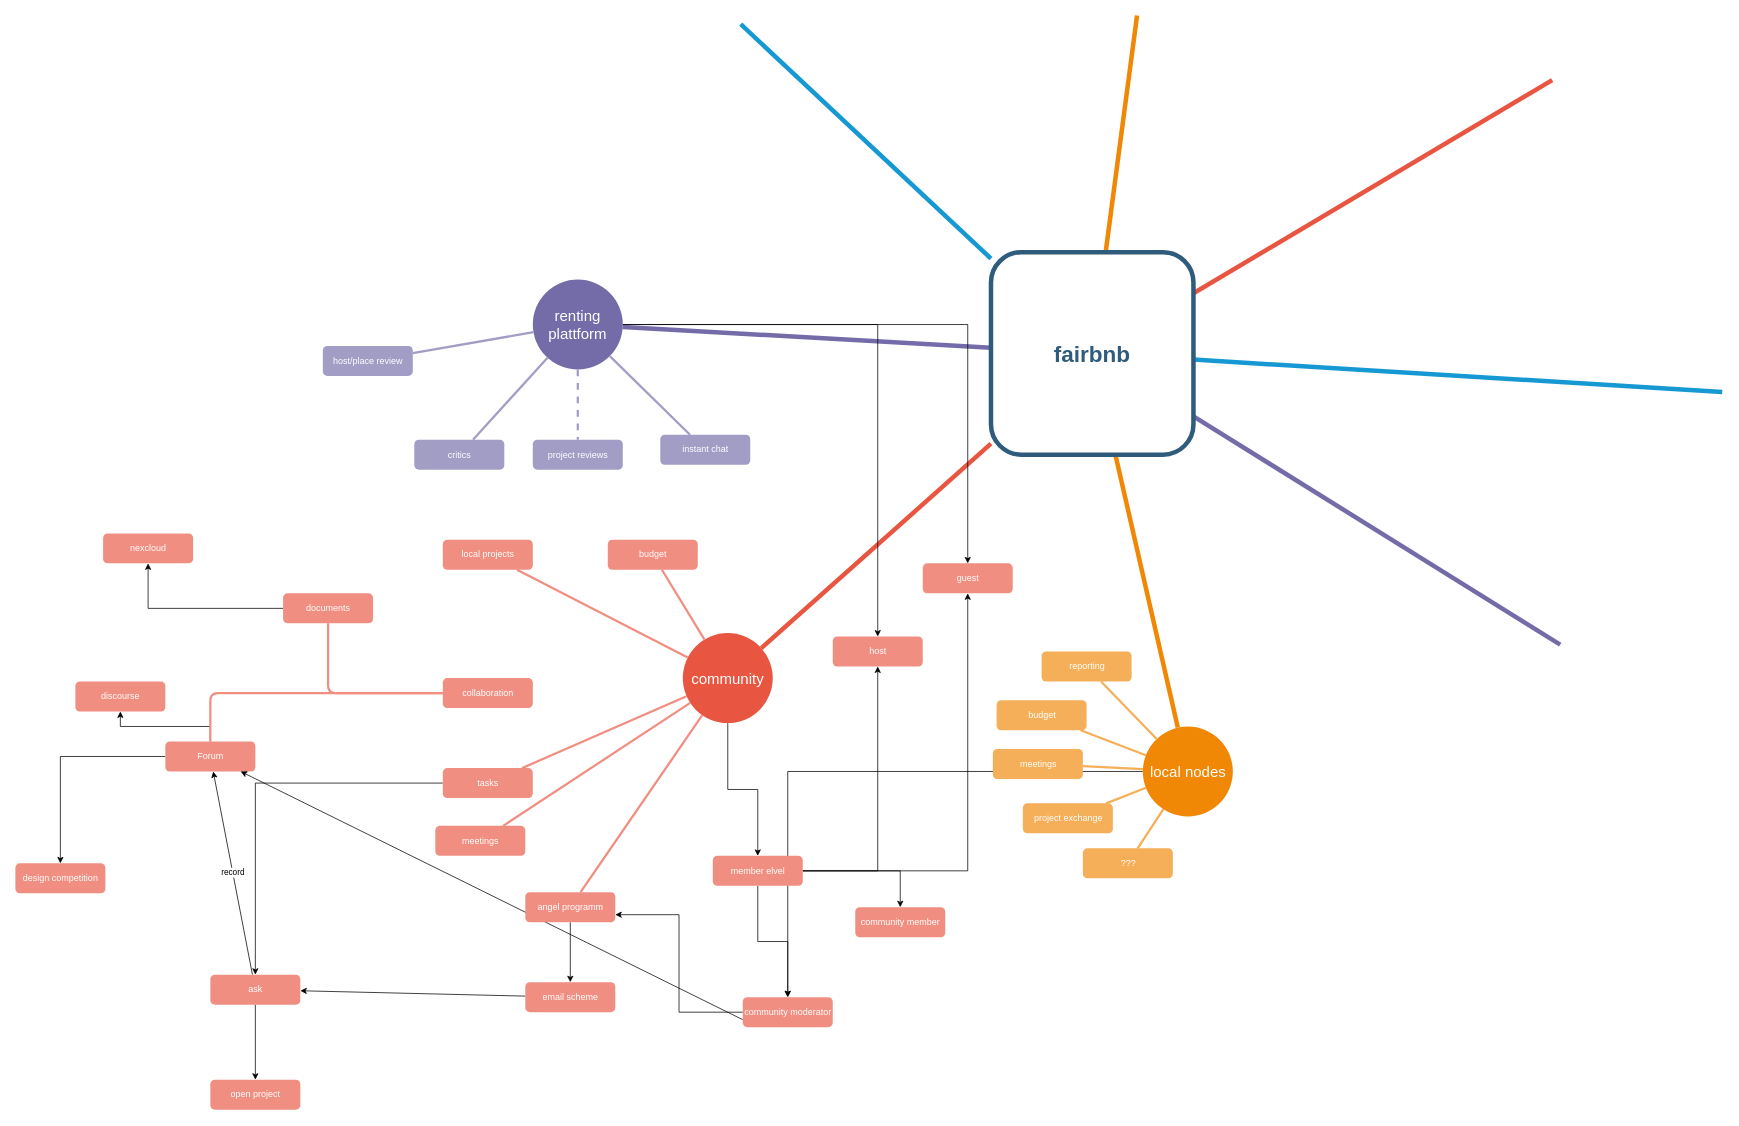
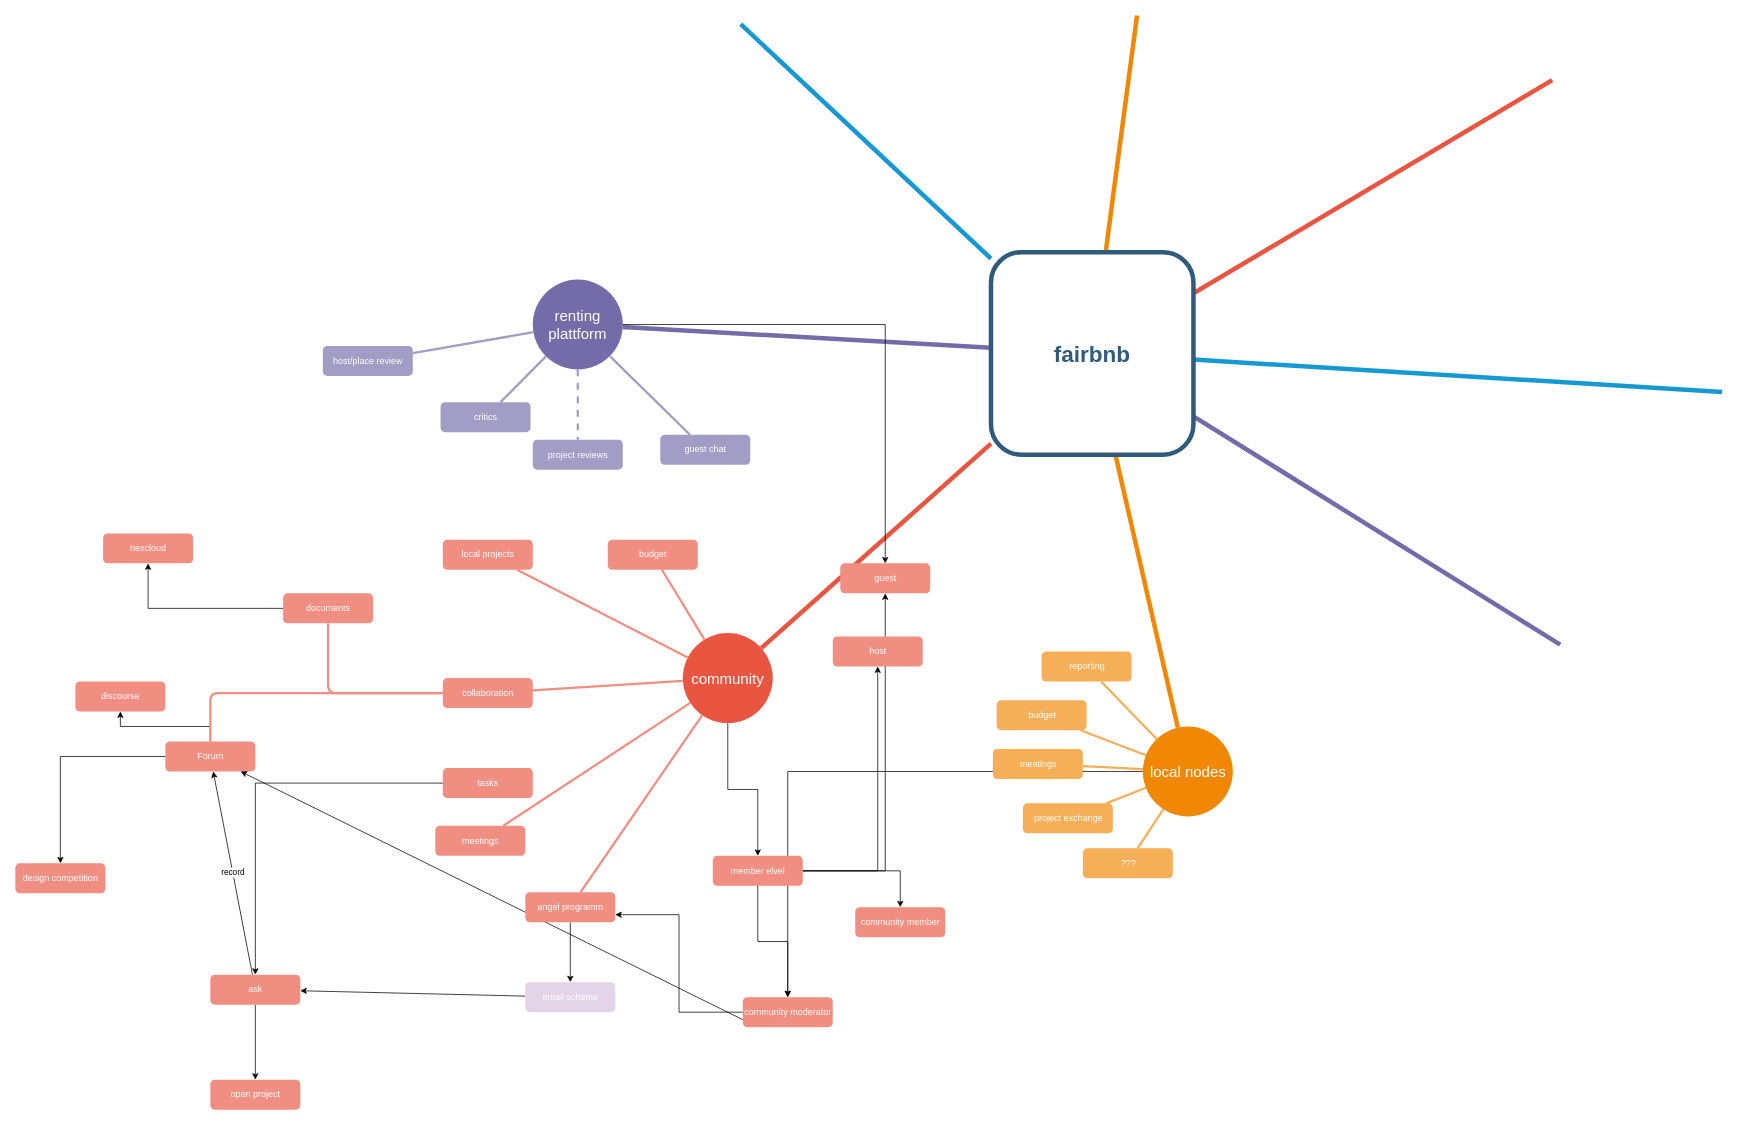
- <mxCell id="69" value="instant chat" style="rounded=1;fillColor=#a29dc5;strokeColor=none;strokeWidth=3;shadow=0;html=1;fontColor=#FFFFFF;" vertex="1" parent="1"><mxGeometry x="880" y="579" width="120" height="40" as="geometry" /></mxCell>
+ <mxCell id="69" value="guest chat" style="rounded=1;fillColor=#a29dc5;strokeColor=none;strokeWidth=3;shadow=0;html=1;fontColor=#FFFFFF;" vertex="1" parent="1"><mxGeometry x="880" y="579" width="120" height="40" as="geometry" /></mxCell>
- <mxCell id="64" value="critics" style="rounded=1;fillColor=#a29dc5;strokeColor=none;strokeWidth=3;shadow=0;html=1;fontColor=#FFFFFF;" parent="1" vertex="1"><mxGeometry x="552" y="585.5" width="120" height="40" as="geometry" /></mxCell>
+ <mxCell id="64" value="critics" style="rounded=1;fillColor=#a29dc5;strokeColor=none;strokeWidth=3;shadow=0;html=1;fontColor=#FFFFFF;" parent="1" vertex="1"><mxGeometry x="587" y="535.5" width="120" height="40" as="geometry" /></mxCell>
- <mxCell id="61" style="edgeStyle=orthogonalEdgeStyle;rounded=0;orthogonalLoop=1;jettySize=auto;html=1;" edge="1" parent="1" source="62" target="53"><mxGeometry relative="1" as="geometry" /></mxCell>
- <mxCell id="52" value="guest" style="rounded=1;fillColor=#f08e81;strokeColor=none;strokeWidth=3;shadow=0;html=1;fontColor=#FFFFFF;" vertex="1" parent="1"><mxGeometry x="1230" y="750.5" width="120" height="40" as="geometry" /></mxCell>
+ <mxCell id="52" value="guest" style="rounded=1;fillColor=#f08e81;strokeColor=none;strokeWidth=3;shadow=0;html=1;fontColor=#FFFFFF;" vertex="1" parent="1"><mxGeometry x="1120" y="750.5" width="120" height="40" as="geometry" /></mxCell>
- <mxCell id="57" value="" style="edgeStyle=none;endArrow=none;strokeWidth=3;strokeColor=#F08E81;html=1;" parent="1" source="5" target="37" edge="1"><mxGeometry x="188.5" y="51.5" width="100" height="100" as="geometry"><mxPoint x="548.5" y="-189.5" as="sourcePoint" /><mxPoint x="648.5" y="-289.5" as="targetPoint" /></mxGeometry></mxCell>
+ <mxCell id="57" value="" style="edgeStyle=none;endArrow=none;strokeWidth=3;strokeColor=#F08E81;html=1;" parent="1" source="5" target="35" edge="1"><mxGeometry x="188.5" y="51.5" width="100" height="100" as="geometry"><mxPoint x="548.5" y="-189.5" as="sourcePoint" /><mxPoint x="648.5" y="-289.5" as="targetPoint" /></mxGeometry></mxCell>
- <mxCell id="75" value="email scheme" style="rounded=1;fillColor=#f08e81;strokeColor=none;strokeWidth=3;shadow=0;html=1;fontColor=#FFFFFF;" vertex="1" parent="1"><mxGeometry x="700" y="1309" width="120" height="40" as="geometry" /></mxCell>
+ <mxCell id="75" value="email scheme" style="rounded=1;fillColor=#e1d5e7;strokeColor=none;strokeWidth=3;shadow=0;html=1;fontColor=#FFFFFF;" vertex="1" parent="1"><mxGeometry x="700" y="1309" width="120" height="40" as="geometry" /></mxCell>
